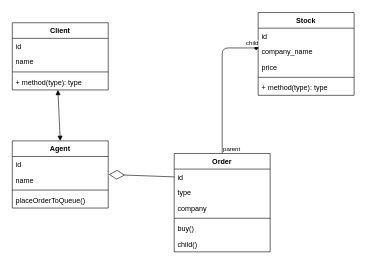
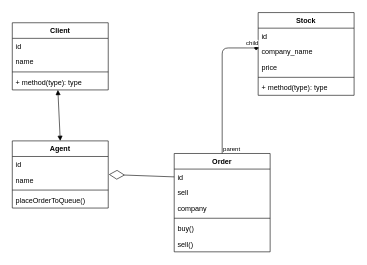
- <mxCell id="9" value="type" style="text;strokeColor=none;fillColor=none;align=left;verticalAlign=top;spacingLeft=4;spacingRight=4;overflow=hidden;rotatable=0;points=[[0,0.5],[1,0.5]];portConstraint=eastwest;" vertex="1" parent="7"><mxGeometry y="52" width="160" height="26" as="geometry" /></mxCell>
+ <mxCell id="9" value="sell" style="text;strokeColor=none;fillColor=none;align=left;verticalAlign=top;spacingLeft=4;spacingRight=4;overflow=hidden;rotatable=0;points=[[0,0.5],[1,0.5]];portConstraint=eastwest;" vertex="1" parent="7"><mxGeometry y="52" width="160" height="26" as="geometry" /></mxCell>
- <mxCell id="13" value="child()&#10;" style="text;strokeColor=none;fillColor=none;align=left;verticalAlign=top;spacingLeft=4;spacingRight=4;overflow=hidden;rotatable=0;points=[[0,0.5],[1,0.5]];portConstraint=eastwest;" vertex="1" parent="7"><mxGeometry y="138" width="160" height="26" as="geometry" /></mxCell>
+ <mxCell id="13" value="sell()&#10;" style="text;strokeColor=none;fillColor=none;align=left;verticalAlign=top;spacingLeft=4;spacingRight=4;overflow=hidden;rotatable=0;points=[[0,0.5],[1,0.5]];portConstraint=eastwest;" vertex="1" parent="7"><mxGeometry y="138" width="160" height="26" as="geometry" /></mxCell>
